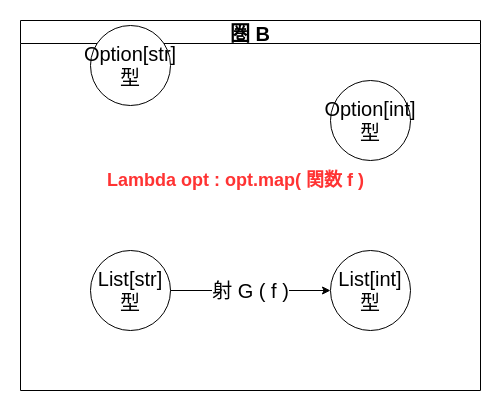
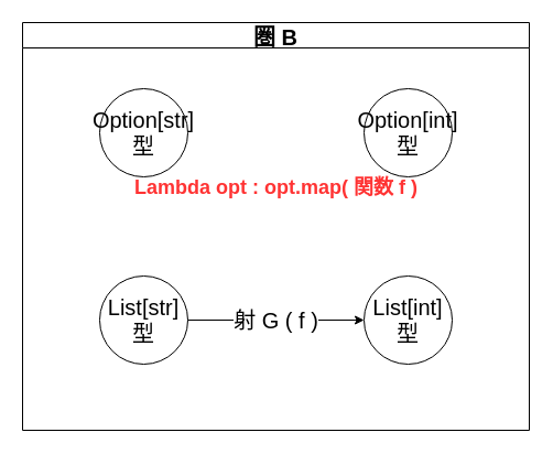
- <mxCell id="3" value="Option[str]&lt;br style=&quot;font-size: 20px&quot;&gt;型" style="ellipse;whiteSpace=wrap;html=1;aspect=fixed;fontSize=20;" vertex="1" parent="2"><mxGeometry x="70" y="5" width="80" height="80" as="geometry" /></mxCell>
+ <mxCell id="3" value="Option[str]&lt;br style=&quot;font-size: 20px&quot;&gt;型" style="ellipse;whiteSpace=wrap;html=1;aspect=fixed;fontSize=20;" vertex="1" parent="2"><mxGeometry x="70" y="60" width="80" height="80" as="geometry" /></mxCell>
- <mxCell id="9" value="&lt;font color=&quot;#ff3333&quot; style=&quot;font-size: 18px&quot;&gt;&lt;b&gt;Lambda opt : opt.map( 関数 f )&lt;/b&gt;&lt;/font&gt;" style="text;html=1;align=center;verticalAlign=middle;resizable=0;points=[];autosize=1;strokeColor=none;fillColor=none;" vertex="1" parent="2"><mxGeometry x="80" y="150" width="270" height="20" as="geometry" /></mxCell>
+ <mxCell id="9" value="&lt;font color=&quot;#ff3333&quot; style=&quot;font-size: 18px&quot;&gt;&lt;b&gt;Lambda opt : opt.map( 関数 f )&lt;/b&gt;&lt;/font&gt;" style="text;html=1;align=center;verticalAlign=middle;resizable=0;points=[];autosize=1;strokeColor=none;fillColor=none;" vertex="1" parent="2"><mxGeometry x="95" y="140" width="270" height="20" as="geometry" /></mxCell>
